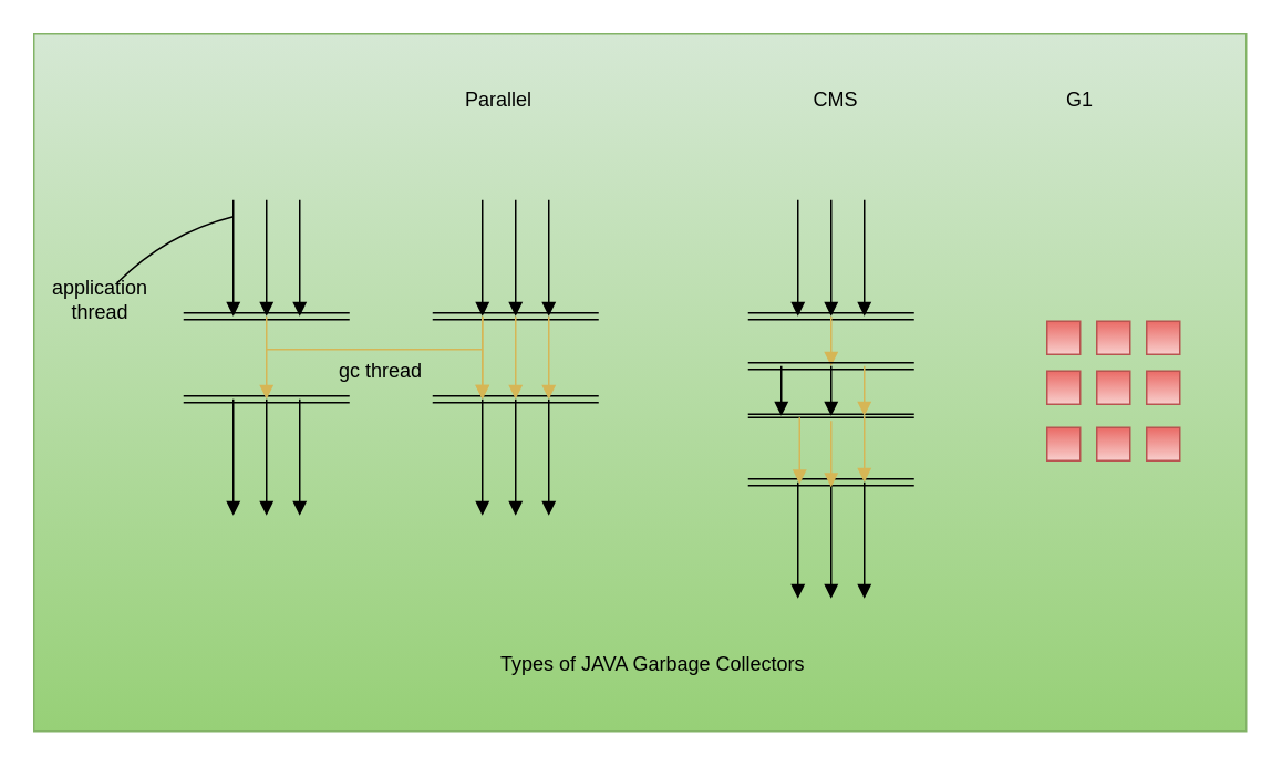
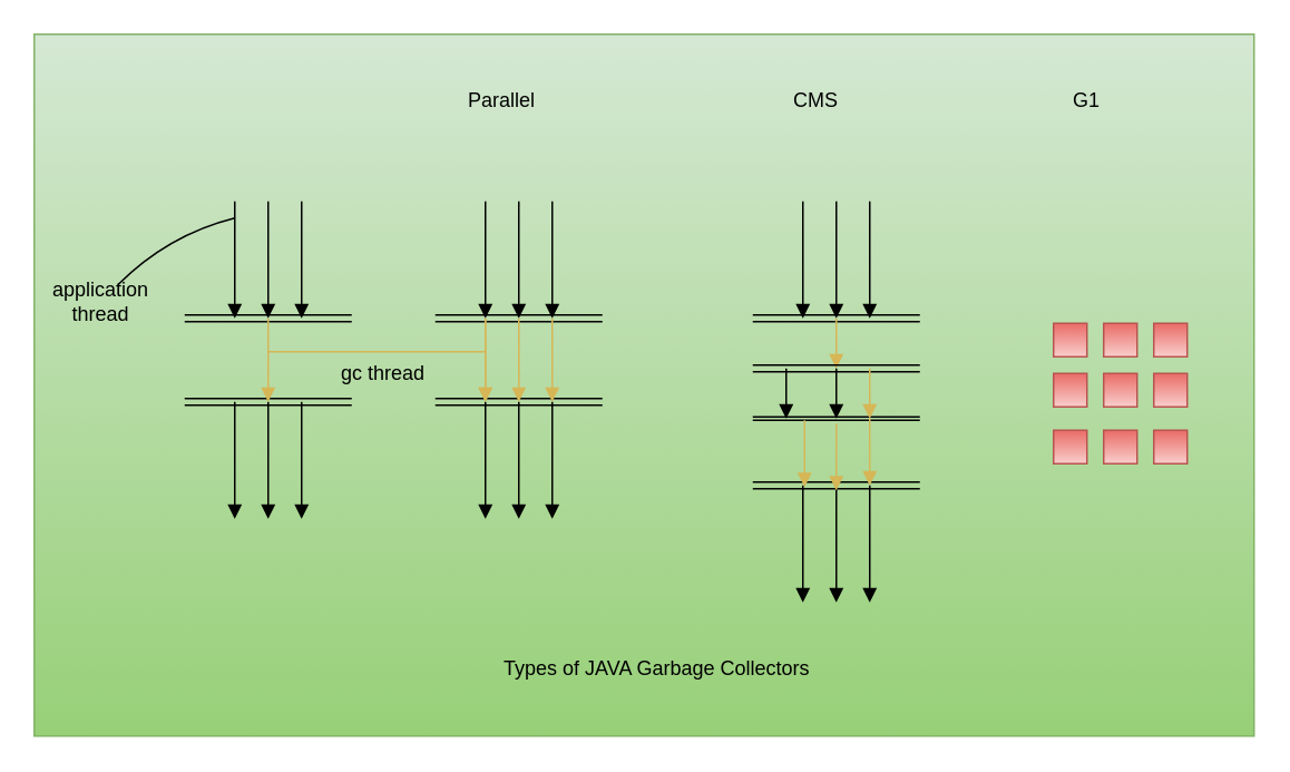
- <mxCell id="55" value="CMS" style="text;html=1;strokeColor=none;fillColor=none;align=center;verticalAlign=middle;whiteSpace=wrap;rounded=0;" vertex="1" parent="1"><mxGeometry x="483" y="50" width="40" height="20" as="geometry" /></mxCell>
+ <mxCell id="55" value="CMS" style="text;html=1;strokeColor=none;fillColor=none;align=center;verticalAlign=middle;whiteSpace=wrap;rounded=0;" vertex="1" parent="1"><mxGeometry x="468" y="50" width="40" height="20" as="geometry" /></mxCell>
